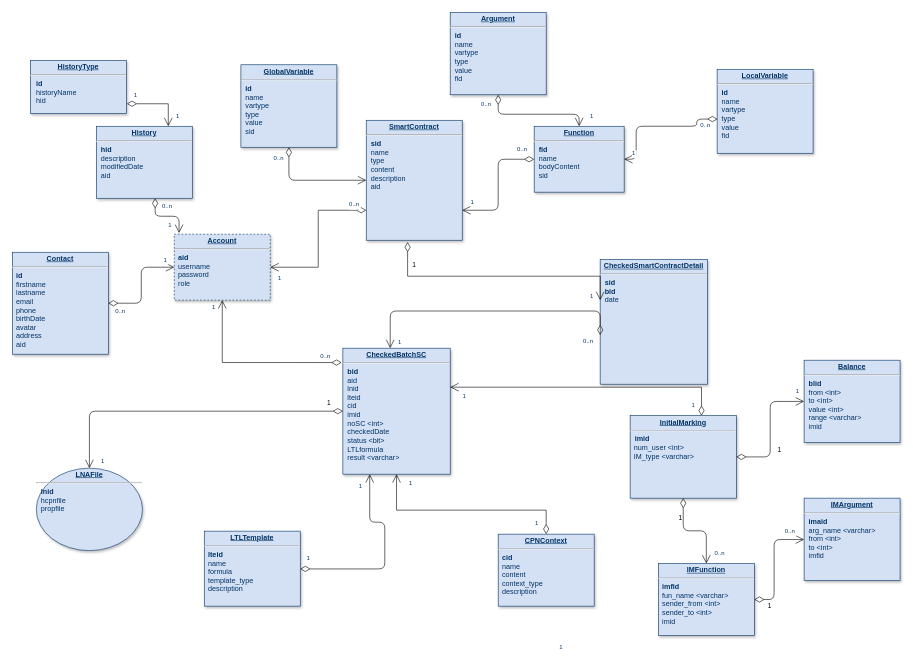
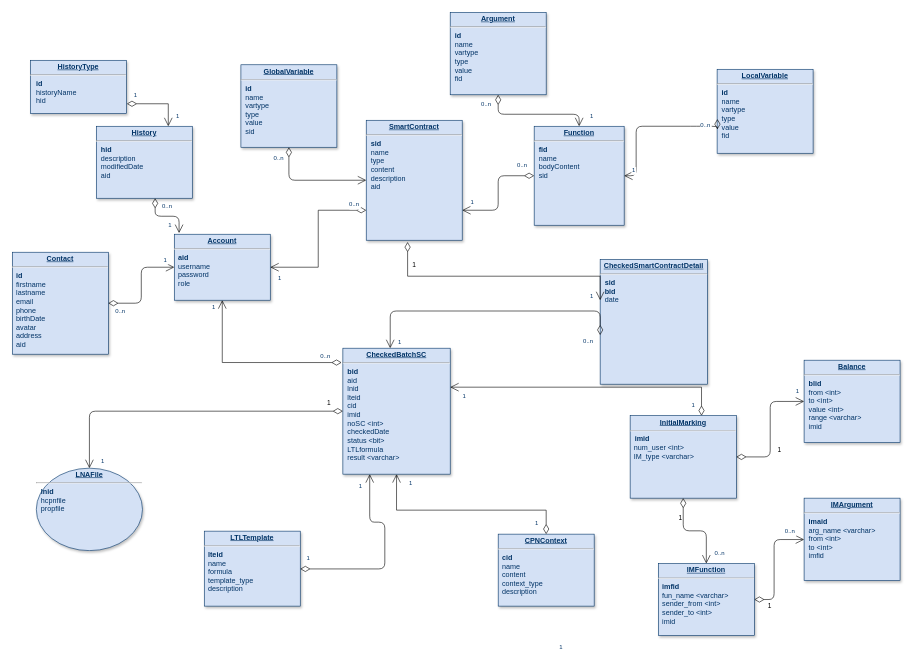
- <mxCell id="10" value="&lt;p style=&quot;margin: 0px ; margin-top: 4px ; text-align: center ; text-decoration: underline&quot;&gt;&lt;strong&gt;Function&lt;/strong&gt;&lt;/p&gt;&lt;hr&gt;&lt;p style=&quot;margin: 0px ; margin-left: 8px&quot;&gt;&lt;b&gt;fid&lt;/b&gt;&lt;/p&gt;&lt;p style=&quot;margin: 0px ; margin-left: 8px&quot;&gt;name&lt;/p&gt;&lt;p style=&quot;margin: 0px ; margin-left: 8px&quot;&gt;bodyContent&lt;/p&gt;&lt;p style=&quot;margin: 0px ; margin-left: 8px&quot;&gt;sid &lt;br&gt;&lt;/p&gt;" style="verticalAlign=top;align=left;overflow=fill;fontSize=12;fontFamily=Helvetica;html=1;strokeColor=#003366;shadow=1;fillColor=#D4E1F5;fontColor=#003366" parent="1" vertex="1"><mxGeometry x="890" y="210" width="150" height="109.86" as="geometry" /></mxCell>
+ <mxCell id="10" value="&lt;p style=&quot;margin: 0px ; margin-top: 4px ; text-align: center ; text-decoration: underline&quot;&gt;&lt;strong&gt;Function&lt;/strong&gt;&lt;/p&gt;&lt;hr&gt;&lt;p style=&quot;margin: 0px ; margin-left: 8px&quot;&gt;&lt;b&gt;fid&lt;/b&gt;&lt;/p&gt;&lt;p style=&quot;margin: 0px ; margin-left: 8px&quot;&gt;name&lt;/p&gt;&lt;p style=&quot;margin: 0px ; margin-left: 8px&quot;&gt;bodyContent&lt;/p&gt;&lt;p style=&quot;margin: 0px ; margin-left: 8px&quot;&gt;sid &lt;br&gt;&lt;/p&gt;" style="verticalAlign=top;align=left;overflow=fill;fontSize=12;fontFamily=Helvetica;html=1;strokeColor=#003366;shadow=1;fillColor=#D4E1F5;fontColor=#003366" parent="1" vertex="1"><mxGeometry x="890" y="210" width="150" height="165" as="geometry" /></mxCell>
- <mxCell id="3" value="&lt;p style=&quot;margin: 0px ; margin-top: 4px ; text-align: center ; text-decoration: underline&quot;&gt;&lt;strong&gt;Account&lt;/strong&gt;&lt;/p&gt;&lt;hr&gt;&lt;div&gt;&amp;nbsp; &lt;b&gt;aid&lt;/b&gt;&lt;/div&gt;&lt;div&gt;&amp;nbsp; username&lt;/div&gt;&lt;div&gt;&amp;nbsp; password&lt;/div&gt;&lt;div&gt;&amp;nbsp; role&lt;br&gt;&lt;/div&gt;" style="verticalAlign=top;align=left;overflow=fill;fontSize=12;fontFamily=Helvetica;html=1;strokeColor=#003366;shadow=1;fillColor=#D4E1F5;fontColor=#003366;dashed=1;" parent="1" vertex="1"><mxGeometry x="290" y="390" width="160" height="110" as="geometry" /></mxCell>
+ <mxCell id="3" value="&lt;p style=&quot;margin: 0px ; margin-top: 4px ; text-align: center ; text-decoration: underline&quot;&gt;&lt;strong&gt;Account&lt;/strong&gt;&lt;/p&gt;&lt;hr&gt;&lt;div&gt;&amp;nbsp; &lt;b&gt;aid&lt;/b&gt;&lt;/div&gt;&lt;div&gt;&amp;nbsp; username&lt;/div&gt;&lt;div&gt;&amp;nbsp; password&lt;/div&gt;&lt;div&gt;&amp;nbsp; role&lt;br&gt;&lt;/div&gt;" style="verticalAlign=top;align=left;overflow=fill;fontSize=12;fontFamily=Helvetica;html=1;strokeColor=#003366;shadow=1;fillColor=#D4E1F5;fontColor=#003366" parent="1" vertex="1"><mxGeometry x="290" y="390" width="160" height="110" as="geometry" /></mxCell>
